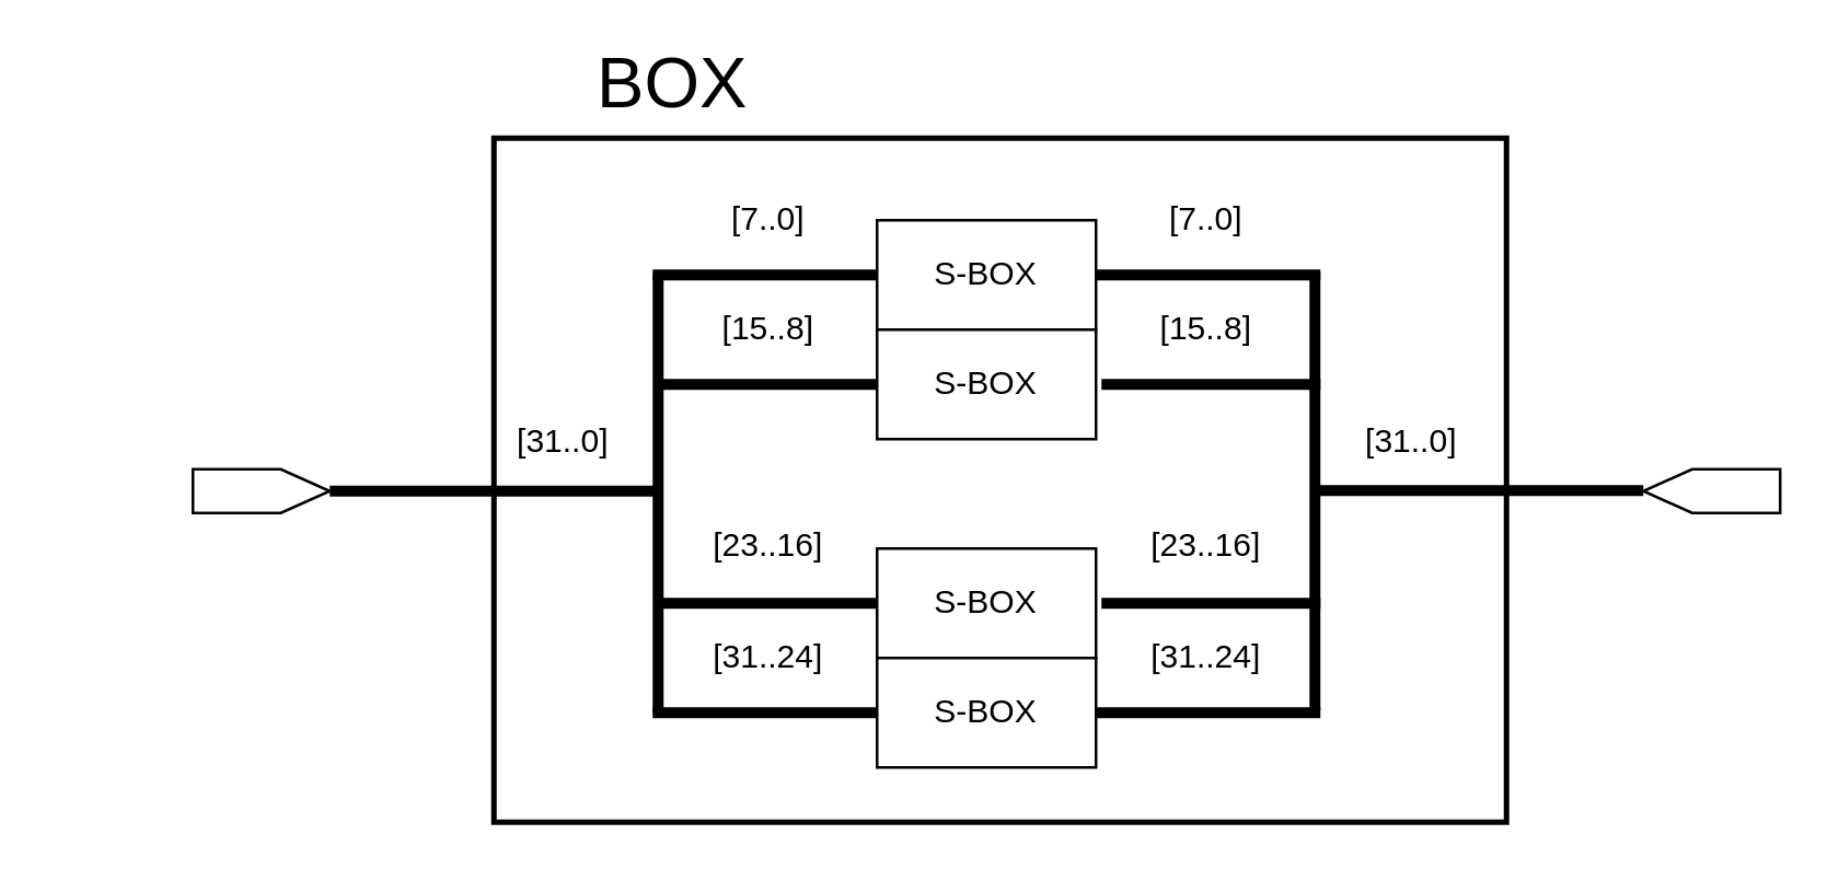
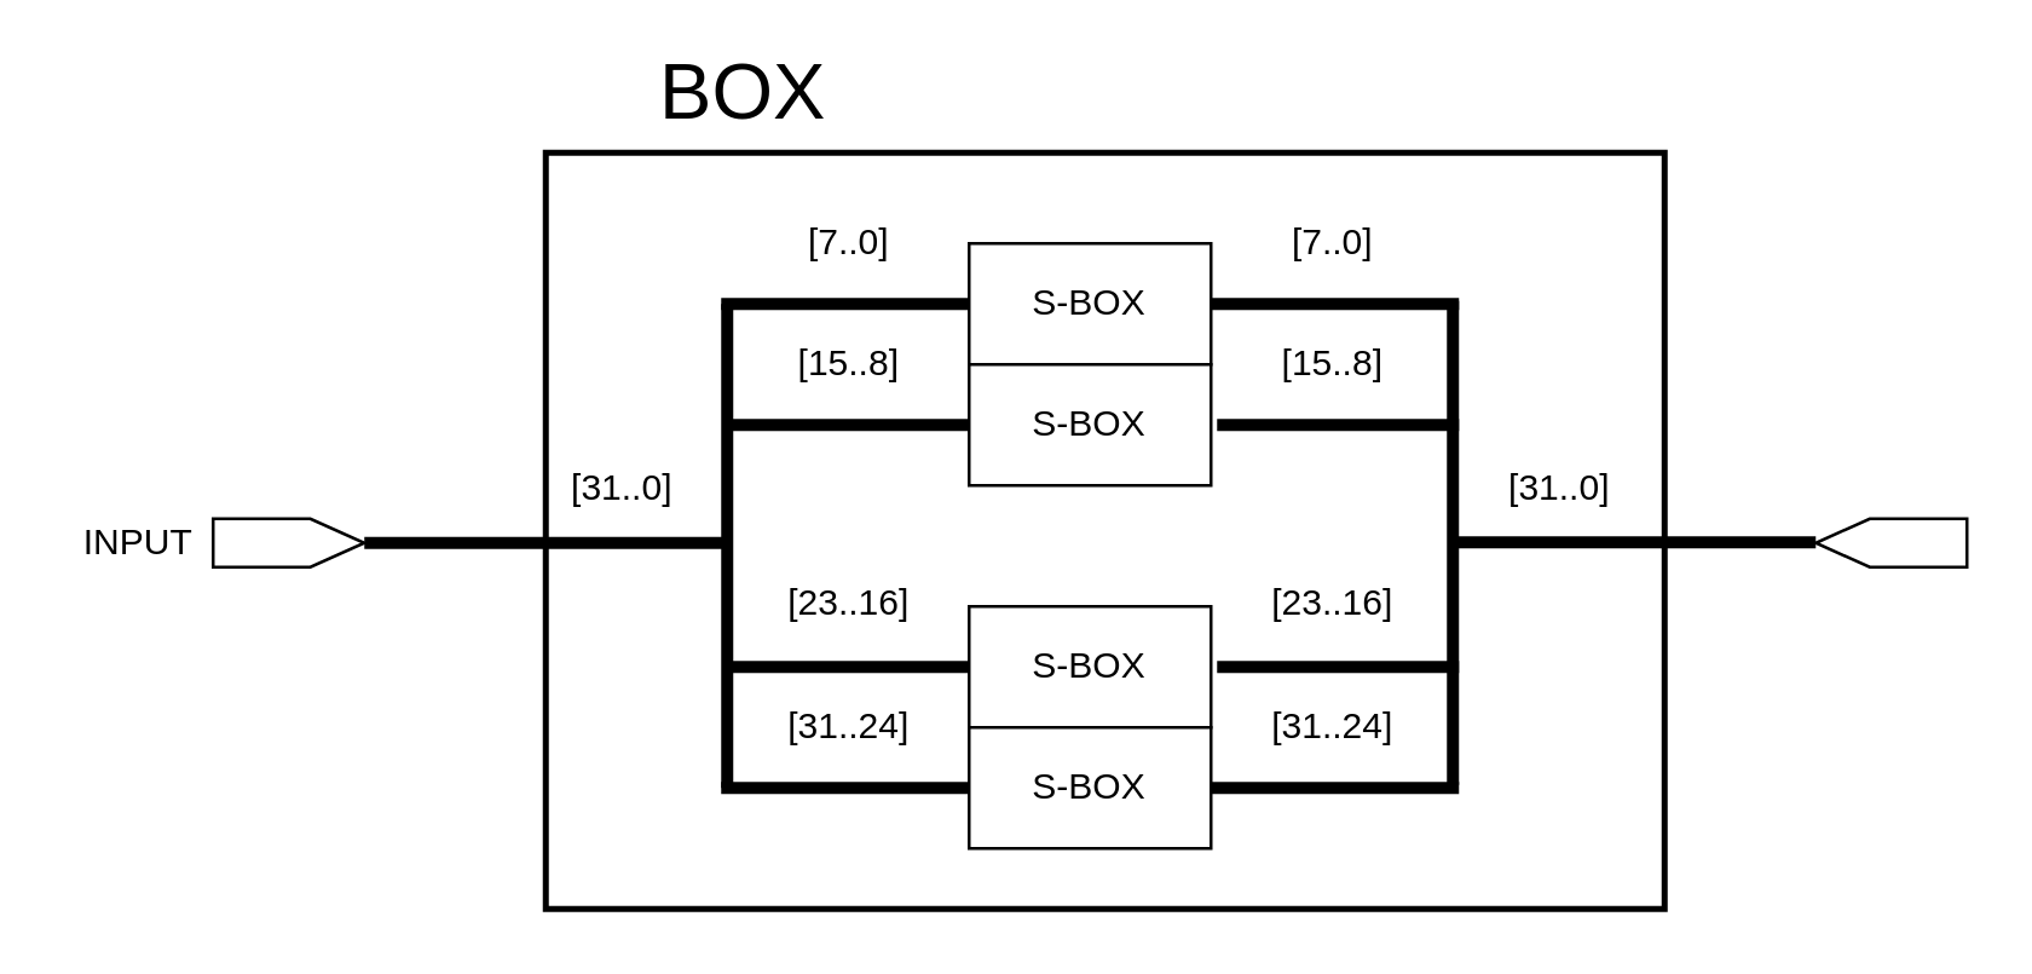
+ <mxCell id="11" value="INPUT" style="text;html=1;align=center;verticalAlign=middle;resizable=0;points=[];autosize=1;" vertex="1" parent="1"><mxGeometry x="20" y="169" width="50" height="20" as="geometry" /></mxCell>
